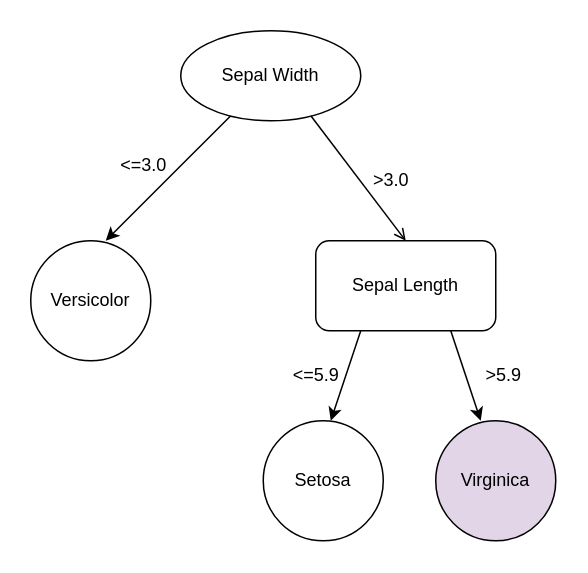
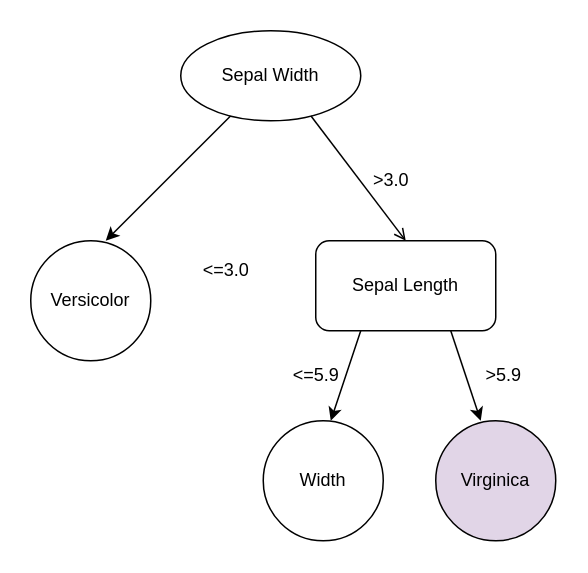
- <mxCell id="4" value="&amp;lt;=3.0" style="text;html=1;align=center;verticalAlign=middle;resizable=0;points=[];autosize=1;" vertex="1" parent="1"><mxGeometry x="70" y="100" width="50" height="20" as="geometry" /></mxCell>
+ <mxCell id="4" value="&amp;lt;=3.0" style="text;html=1;align=center;verticalAlign=middle;resizable=0;points=[];autosize=1;" vertex="1" parent="1"><mxGeometry x="125" y="170" width="50" height="20" as="geometry" /></mxCell>
- <mxCell id="14" value="Setosa" style="ellipse;whiteSpace=wrap;html=1;aspect=fixed;" vertex="1" parent="1"><mxGeometry x="175" y="280" width="80" height="80" as="geometry" /></mxCell>
+ <mxCell id="14" value="Width" style="ellipse;whiteSpace=wrap;html=1;aspect=fixed;" vertex="1" parent="1"><mxGeometry x="175" y="280" width="80" height="80" as="geometry" /></mxCell>
